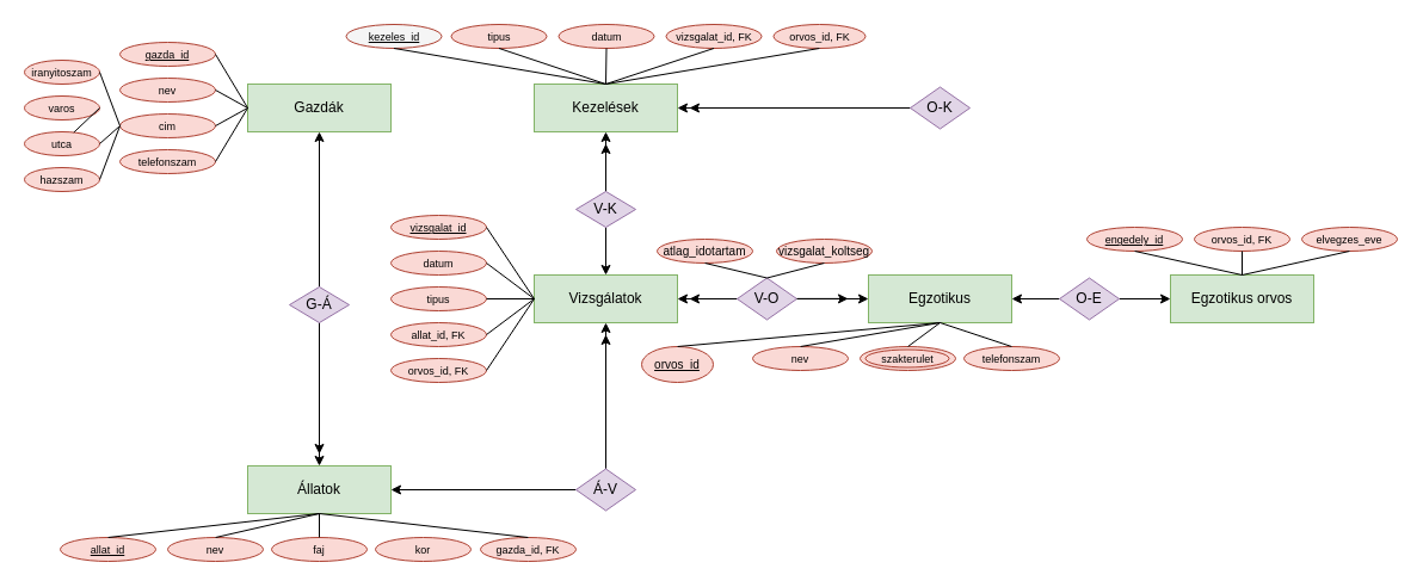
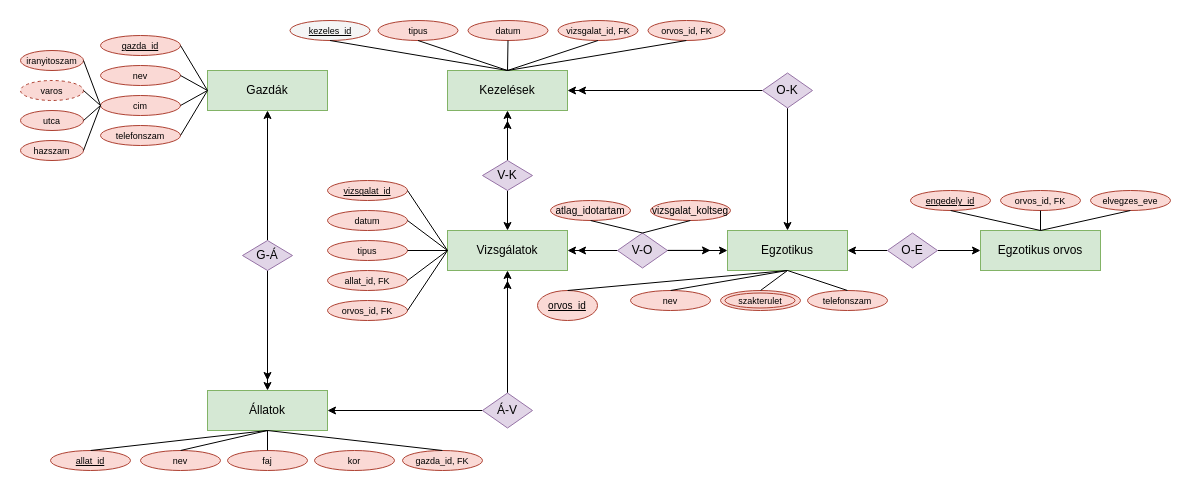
- <mxCell id="51" value="&lt;font style=&quot;font-size: 9px;&quot;&gt;varos&lt;/font&gt;" style="ellipse;whiteSpace=wrap;html=1;fillColor=#fad9d5;strokeColor=#ae4132;fontColor=#000000;" vertex="1" parent="1"><mxGeometry x="20" y="80" width="63" height="20" as="geometry" /></mxCell>
+ <mxCell id="51" value="&lt;font style=&quot;font-size: 9px;&quot;&gt;varos&lt;/font&gt;" style="ellipse;whiteSpace=wrap;html=1;fillColor=#fad9d5;strokeColor=#ae4132;fontColor=#000000;dashed=1;" vertex="1" parent="1"><mxGeometry x="20" y="80" width="63" height="20" as="geometry" /></mxCell>
- <mxCell id="60" value="" style="endArrow=none;html=1;rounded=0;exitX=1;exitY=0.5;exitDx=0;exitDy=0;fontColor=#000000;" edge="1" parent="1" source="51" target="53"><mxGeometry width="50" height="50" relative="1" as="geometry"><mxPoint x="37" y="20" as="sourcePoint" /><mxPoint x="87" y="40" as="targetPoint" /></mxGeometry></mxCell>
+ <mxCell id="60" value="" style="endArrow=none;html=1;rounded=0;exitX=1;exitY=0.5;exitDx=0;exitDy=0;entryX=0;entryY=0.5;entryDx=0;entryDy=0;fontColor=#000000;" edge="1" parent="1" source="51" target="38"><mxGeometry width="50" height="50" relative="1" as="geometry"><mxPoint x="37" y="20" as="sourcePoint" /><mxPoint x="87" y="40" as="targetPoint" /></mxGeometry></mxCell>
+ <mxCell id="20" style="edgeStyle=orthogonalEdgeStyle;rounded=0;orthogonalLoop=1;jettySize=auto;html=1;exitX=0.5;exitY=1;exitDx=0;exitDy=0;entryX=0.5;entryY=0;entryDx=0;entryDy=0;fontColor=#000000;" edge="1" parent="1" source="22" target="4"><mxGeometry relative="1" as="geometry" /></mxCell>
